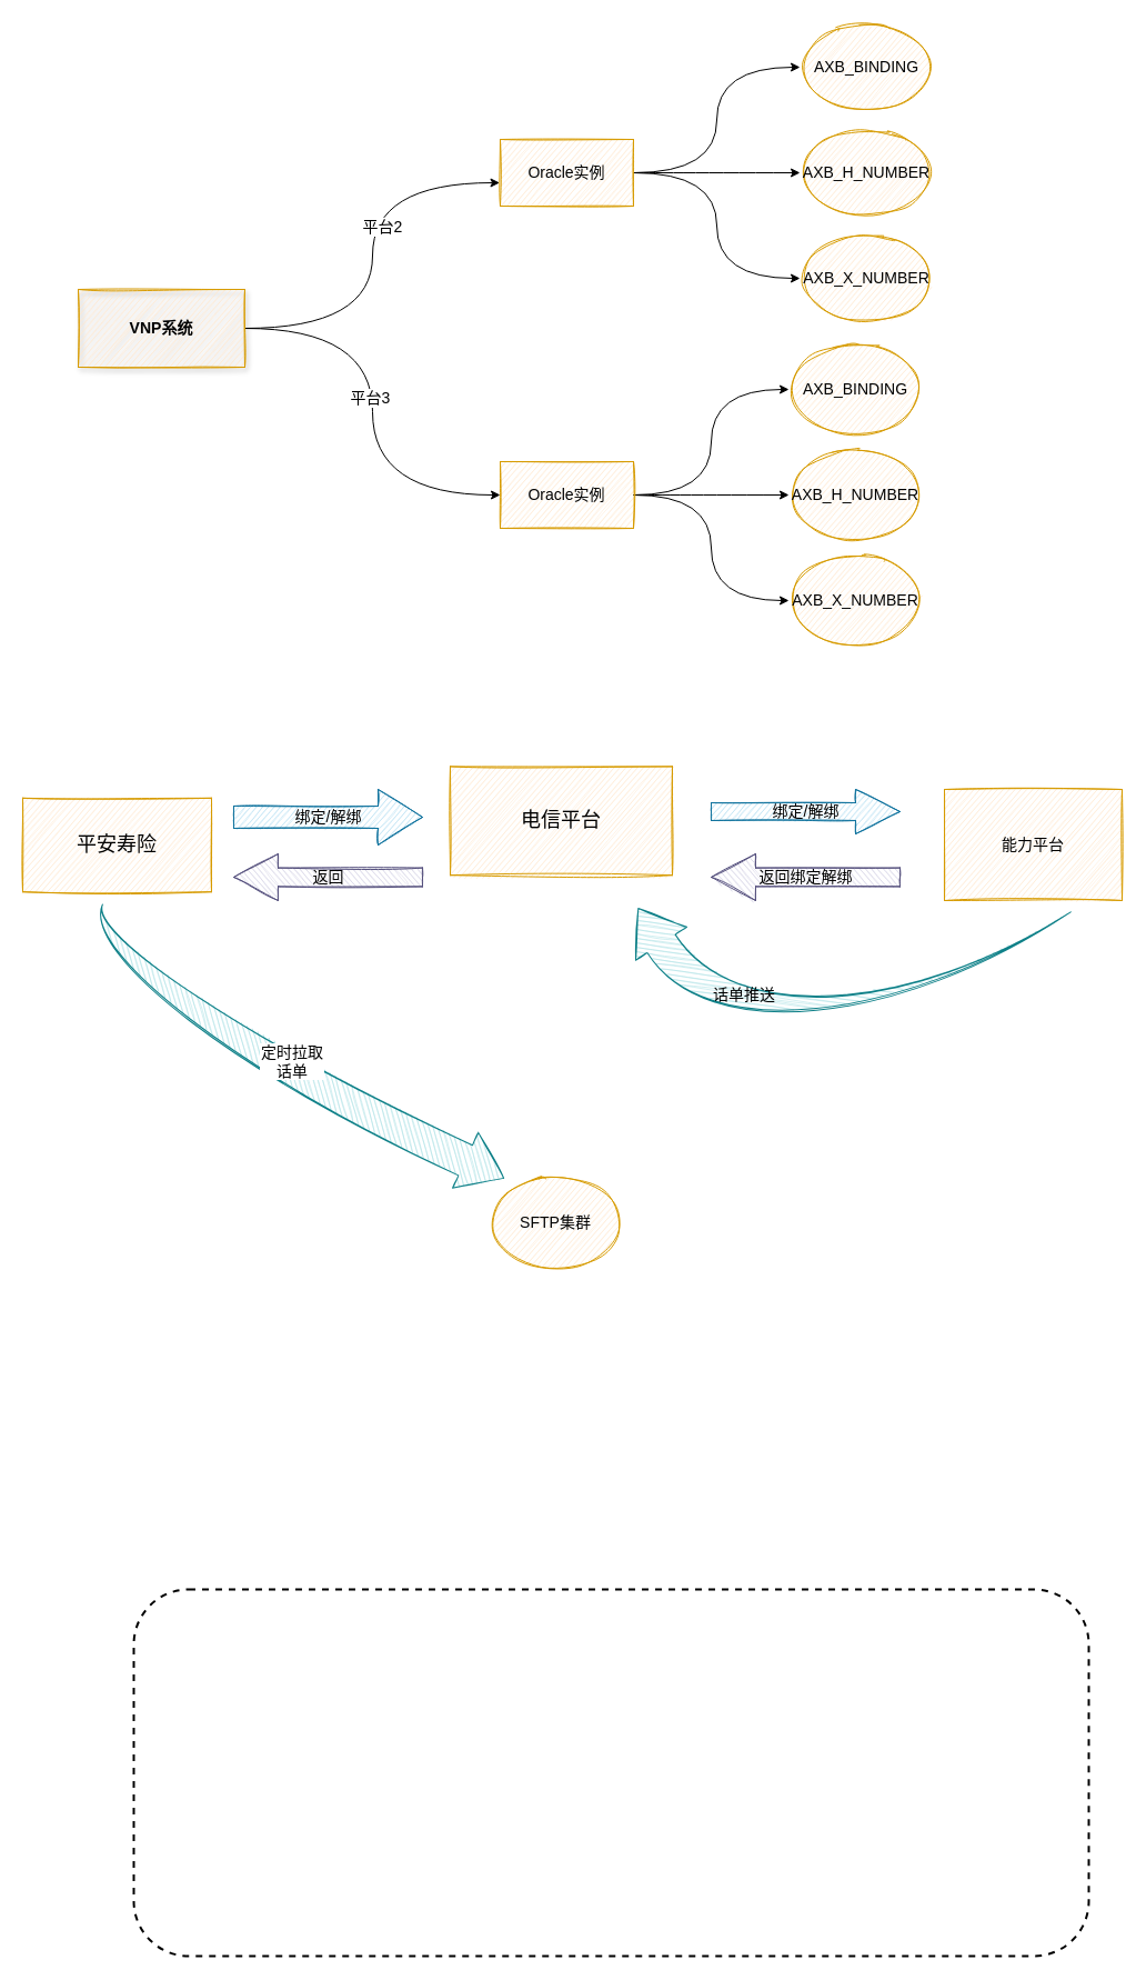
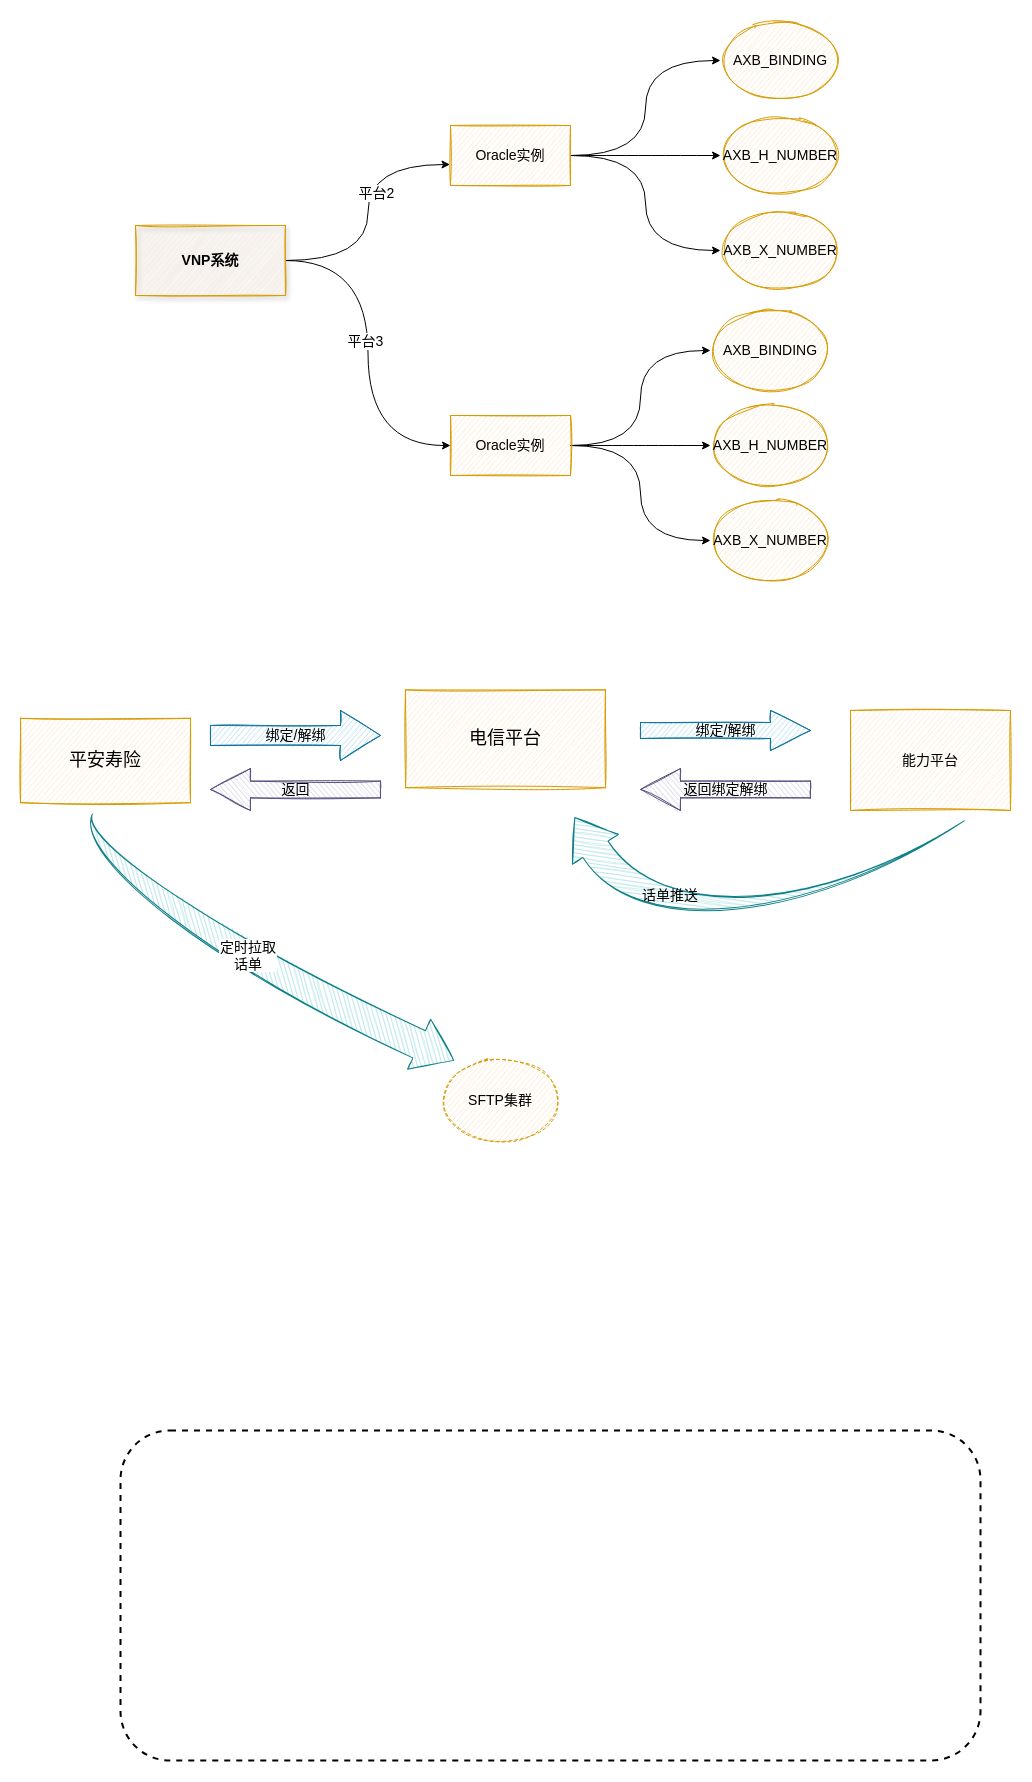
- <mxCell id="6" value="&lt;font style=&quot;font-size: 14px;&quot;&gt;&lt;b&gt;VNP系统&lt;/b&gt;&lt;/font&gt;" style="rounded=0;whiteSpace=wrap;html=1;fillColor=#ffe6cc;strokeColor=#d79b00;sketch=1;shadow=1;glass=0;" parent="1" vertex="1"><mxGeometry x="70" y="260" width="150" height="70" as="geometry" /></mxCell>
+ <mxCell id="6" value="&lt;font style=&quot;font-size: 14px;&quot;&gt;&lt;b&gt;VNP系统&lt;/b&gt;&lt;/font&gt;" style="rounded=0;whiteSpace=wrap;html=1;fillColor=#ffe6cc;strokeColor=#d79b00;sketch=1;shadow=1;glass=0;" parent="1" vertex="1"><mxGeometry x="135" y="225" width="150" height="70" as="geometry" /></mxCell>
- <mxCell id="33" value="定时拉取话单" style="text;html=1;strokeColor=none;fillColor=none;align=center;verticalAlign=middle;whiteSpace=wrap;rounded=0;shadow=0;glass=0;sketch=1;fontFamily=Helvetica;fontSize=14;fontColor=default;labelBackgroundColor=default;labelBorderColor=none;" parent="1" vertex="1"><mxGeometry x="233" y="940" width="60" height="30" as="geometry" /></mxCell>
+ <mxCell id="33" value="定时拉取话单" style="text;html=1;strokeColor=none;fillColor=none;align=center;verticalAlign=middle;whiteSpace=wrap;rounded=0;shadow=0;glass=0;sketch=1;fontFamily=Helvetica;fontSize=14;fontColor=default;labelBackgroundColor=default;labelBorderColor=none;" parent="1" vertex="1"><mxGeometry x="218" y="940" width="60" height="30" as="geometry" /></mxCell>
- <mxCell id="24" value="SFTP集群" style="ellipse;whiteSpace=wrap;html=1;rounded=0;shadow=0;glass=0;sketch=1;fontFamily=Helvetica;fontSize=14;fontColor=default;strokeColor=#d79b00;fillColor=#ffe6cc;" parent="1" vertex="1"><mxGeometry x="440" y="1060" width="120" height="80" as="geometry" /></mxCell>
+ <mxCell id="24" value="SFTP集群" style="ellipse;whiteSpace=wrap;html=1;rounded=0;shadow=0;glass=0;sketch=1;fontFamily=Helvetica;fontSize=14;fontColor=default;strokeColor=#d79b00;fillColor=#ffe6cc;dashed=1;" parent="1" vertex="1"><mxGeometry x="440" y="1060" width="120" height="80" as="geometry" /></mxCell>
